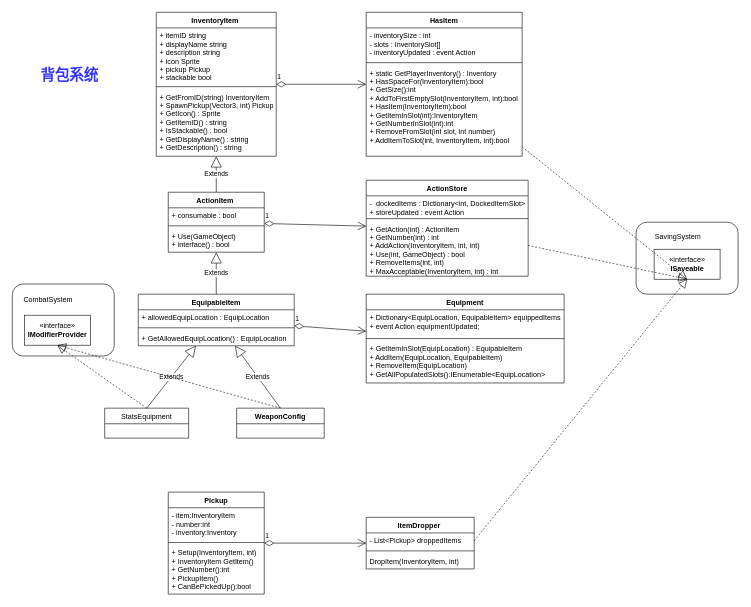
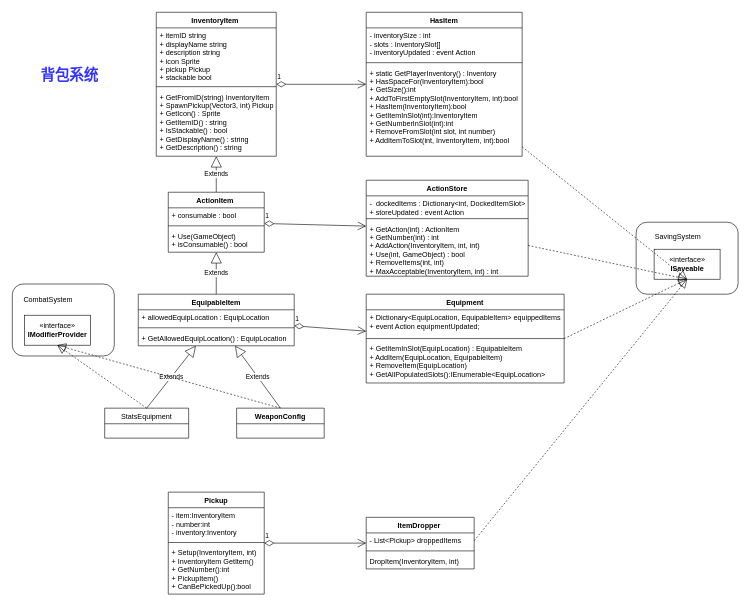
- <mxCell id="29" value="+ Use(GameObject)&#10;+ interface() : bool" style="text;strokeColor=none;fillColor=none;align=left;verticalAlign=top;spacingLeft=4;spacingRight=4;overflow=hidden;rotatable=0;points=[[0,0.5],[1,0.5]];portConstraint=eastwest;" parent="26" vertex="1"><mxGeometry y="60" width="160" height="40" as="geometry" /></mxCell>
+ <mxCell id="29" value="+ Use(GameObject)&#10;+ isConsumable() : bool" style="text;strokeColor=none;fillColor=none;align=left;verticalAlign=top;spacingLeft=4;spacingRight=4;overflow=hidden;rotatable=0;points=[[0,0.5],[1,0.5]];portConstraint=eastwest;" parent="26" vertex="1"><mxGeometry y="60" width="160" height="40" as="geometry" /></mxCell>
+ <mxCell id="15" value="" style="endArrow=block;dashed=1;endFill=0;endSize=12;html=1;entryX=0.5;entryY=1;entryDx=0;entryDy=0;exitX=1;exitY=0.5;exitDx=0;exitDy=0;" parent="1" source="44" target="12" edge="1"><mxGeometry width="160" relative="1" as="geometry"><mxPoint x="785" y="310" as="sourcePoint" /><mxPoint x="865" y="85" as="targetPoint" /></mxGeometry></mxCell>
